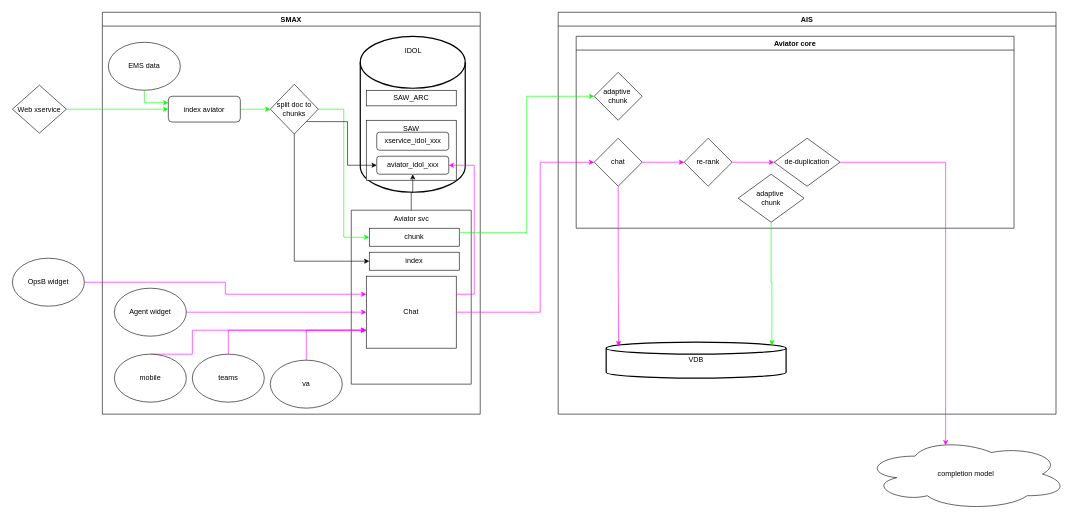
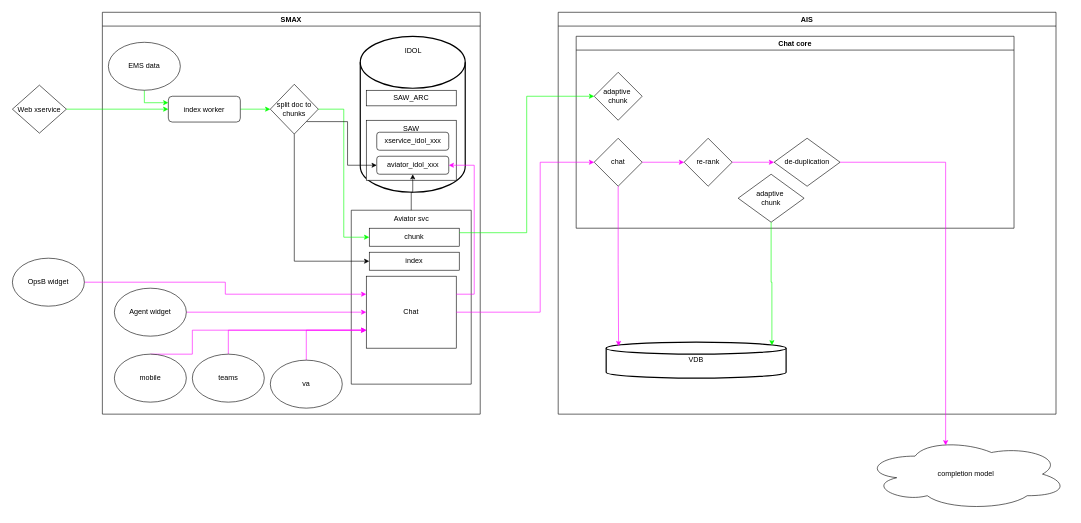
- <mxCell id="33" value="Aviator core" style="swimlane;whiteSpace=wrap;html=1;" parent="32" vertex="1"><mxGeometry x="30" y="40" width="730" height="320" as="geometry" /></mxCell>
+ <mxCell id="33" value="Chat core" style="swimlane;whiteSpace=wrap;html=1;" parent="32" vertex="1"><mxGeometry x="30" y="40" width="730" height="320" as="geometry" /></mxCell>
- <mxCell id="4" value="index aviator" style="rounded=1;whiteSpace=wrap;html=1;" parent="2" vertex="1"><mxGeometry x="110" y="140" width="120" height="43" as="geometry" /></mxCell>
+ <mxCell id="4" value="index worker" style="rounded=1;whiteSpace=wrap;html=1;" parent="2" vertex="1"><mxGeometry x="110" y="140" width="120" height="43" as="geometry" /></mxCell>
